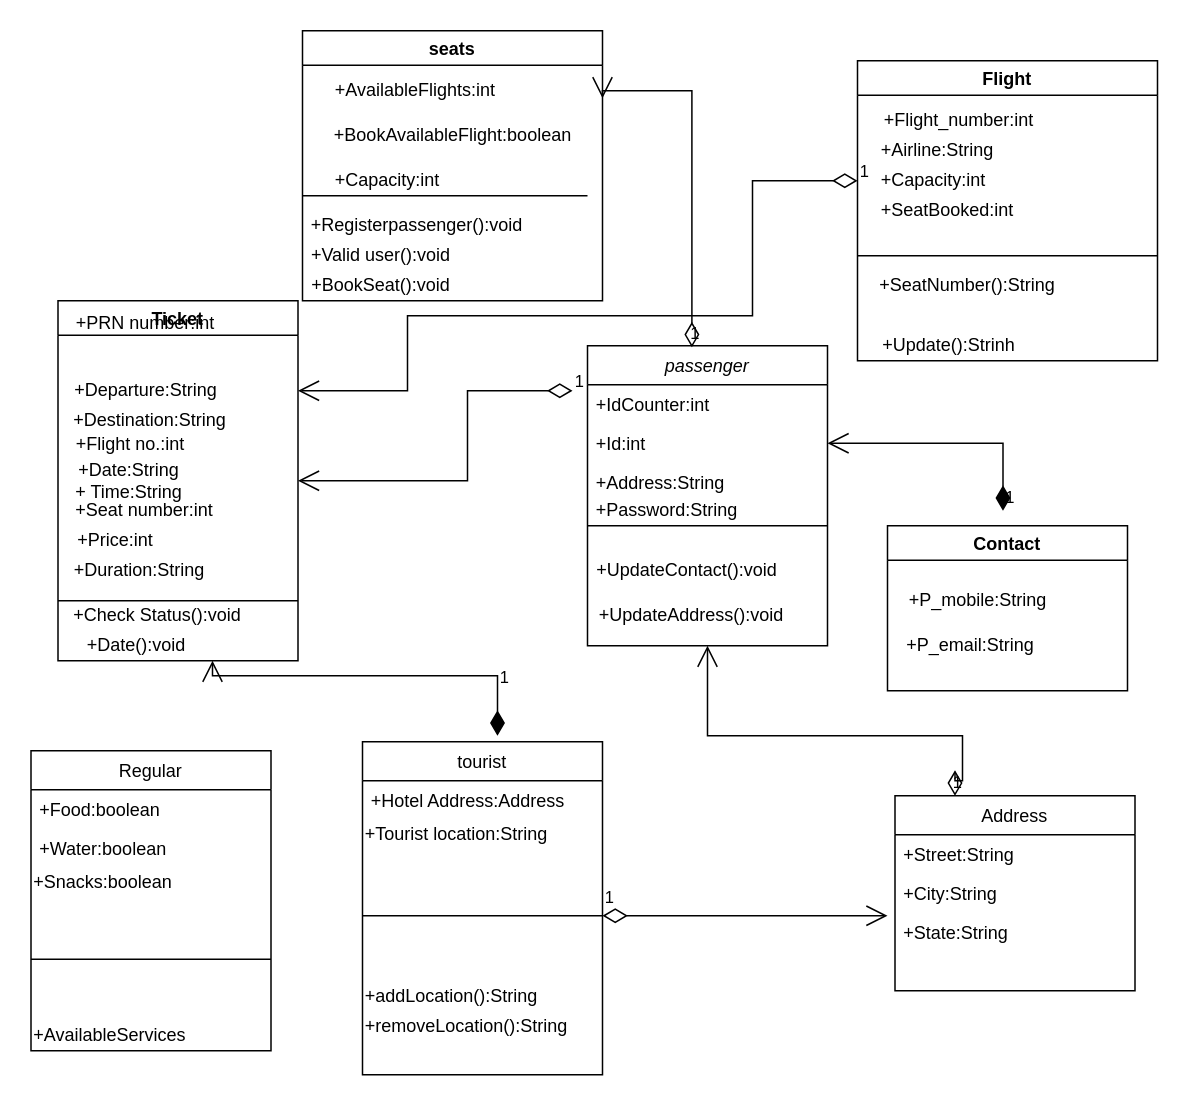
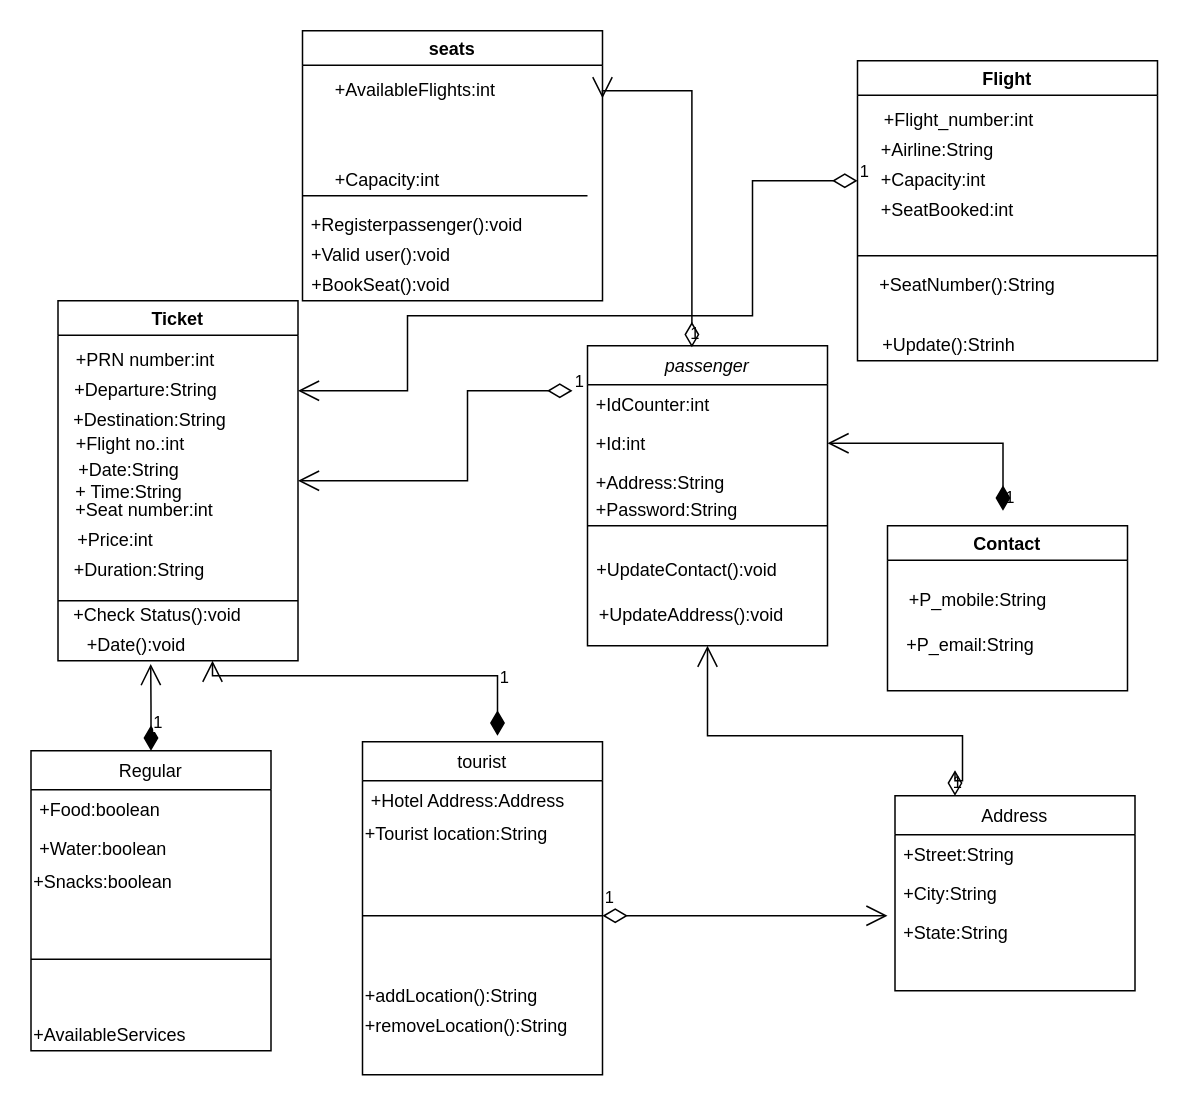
- <mxCell id="46" value="+BookAvailableFlight:boolean" style="text;html=1;align=center;verticalAlign=middle;resizable=0;points=[];autosize=1;strokeColor=none;fillColor=none;" parent="44" vertex="1"><mxGeometry x="15" y="60" width="170" height="20" as="geometry" /></mxCell>
- <mxCell id="23" value="+PRN number:int" style="text;html=1;align=center;verticalAlign=middle;resizable=0;points=[];autosize=1;strokeColor=none;fillColor=none;" parent="22" vertex="1"><mxGeometry x="3" y="5" width="110" height="20" as="geometry" /></mxCell>
+ <mxCell id="23" value="+PRN number:int" style="text;html=1;align=center;verticalAlign=middle;resizable=0;points=[];autosize=1;strokeColor=none;fillColor=none;" parent="22" vertex="1"><mxGeometry x="3" y="30" width="110" height="20" as="geometry" /></mxCell>
+ <mxCell id="55" value="1" style="endArrow=open;html=1;endSize=12;startArrow=diamondThin;startSize=14;startFill=1;edgeStyle=orthogonalEdgeStyle;align=left;verticalAlign=bottom;rounded=0;entryX=0.609;entryY=1.11;entryDx=0;entryDy=0;entryPerimeter=0;exitX=0.5;exitY=0;exitDx=0;exitDy=0;" parent="1" source="6" target="32" edge="1"><mxGeometry x="-0.655" relative="1" as="geometry"><mxPoint x="131" y="450" as="sourcePoint" /><mxPoint x="291" y="450" as="targetPoint" /><mxPoint as="offset" /></mxGeometry></mxCell>
